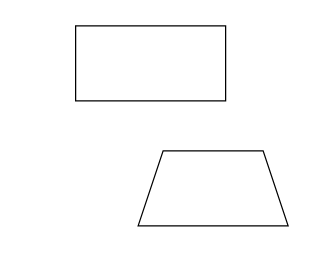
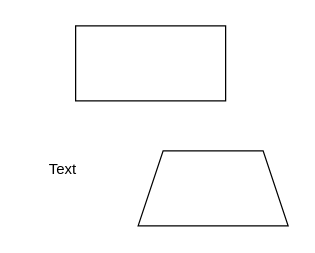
+ <mxCell id="2" value="Text" style="text;html=1;strokeColor=none;fillColor=none;align=center;verticalAlign=middle;whiteSpace=wrap;rounded=0;" vertex="1" parent="1"><mxGeometry x="20" y="120" width="60" height="30" as="geometry" /></mxCell>
